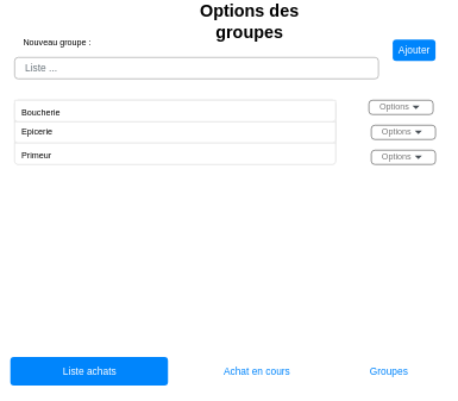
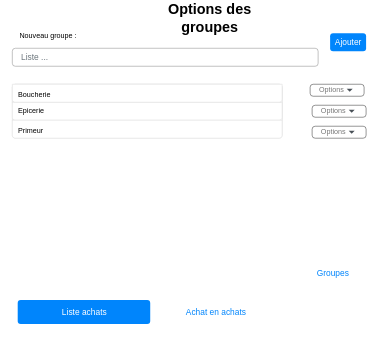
- <mxCell id="6" value="Liste achats" style="html=1;shadow=0;dashed=0;shape=mxgraph.bootstrap.rrect;rSize=5;fillColor=#0085FC;strokeColor=none;fontSize=14;fontColor=#ffffff;" parent="1" vertex="1"><mxGeometry x="14" y="500" width="221" height="40" as="geometry" /></mxCell>
+ <mxCell id="6" value="Liste achats" style="html=1;shadow=0;dashed=0;shape=mxgraph.bootstrap.rrect;rSize=5;fillColor=#0085FC;strokeColor=none;fontSize=14;fontColor=#ffffff;" parent="1" vertex="1"><mxGeometry x="29" y="500" width="221" height="40" as="geometry" /></mxCell>
- <mxCell id="8" value="Groupes" style="fillColor=none;strokeColor=none;fontSize=14;fontColor=#0085FC;" parent="1" vertex="1"><mxGeometry x="470" y="500" width="150" height="40" as="geometry" /></mxCell>
+ <mxCell id="8" value="Groupes" style="fillColor=none;strokeColor=none;fontSize=14;fontColor=#0085FC;" parent="1" vertex="1"><mxGeometry x="480" y="435" width="150" height="40" as="geometry" /></mxCell>
- <mxCell id="7" value="Achat en cours" style="fillColor=none;strokeColor=none;fontSize=14;fontColor=#0085FC;" parent="1" vertex="1"><mxGeometry x="250" y="500" width="220" height="40" as="geometry" /></mxCell>
+ <mxCell id="7" value="Achat en achats" style="fillColor=none;strokeColor=none;fontSize=14;fontColor=#0085FC;" parent="1" vertex="1"><mxGeometry x="250" y="500" width="220" height="40" as="geometry" /></mxCell>
